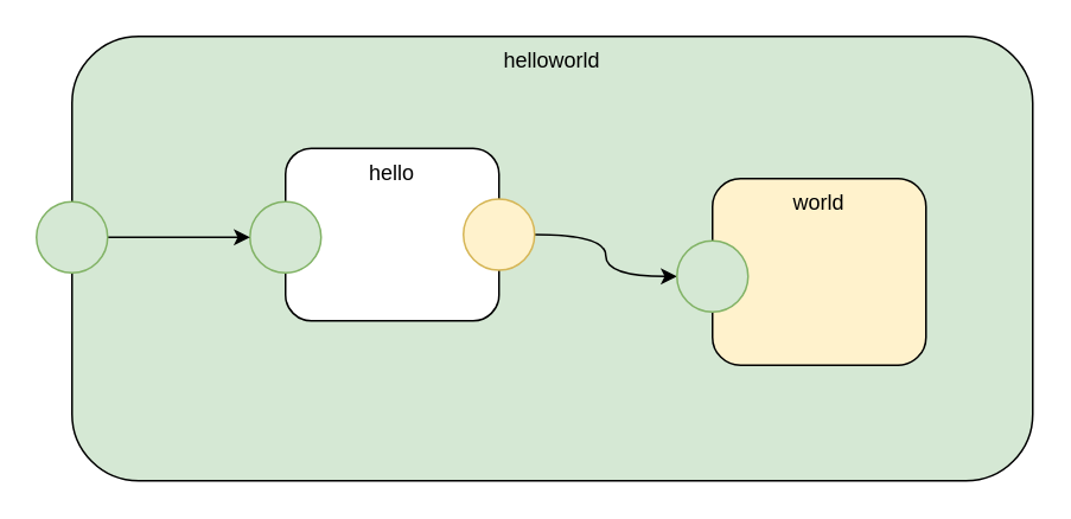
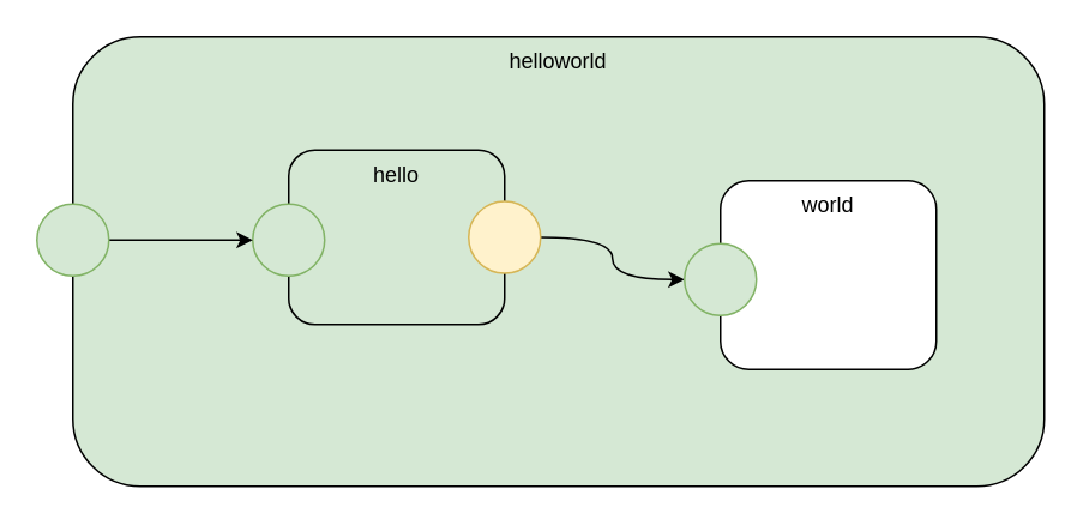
- <mxCell id="3" value="hello" style="rounded=1;whiteSpace=wrap;html=1;verticalAlign=top;" parent="1" vertex="1"><mxGeometry x="160" y="83" width="120" height="97" as="geometry" /></mxCell>
+ <mxCell id="3" value="hello" style="rounded=1;whiteSpace=wrap;html=1;verticalAlign=top;fillColor=#d5e8d4;" parent="1" vertex="1"><mxGeometry x="160" y="83" width="120" height="97" as="geometry" /></mxCell>
- <mxCell id="6" value="world" style="rounded=1;whiteSpace=wrap;html=1;verticalAlign=top;fillColor=#fff2cc;" parent="1" vertex="1"><mxGeometry x="400" y="100" width="120" height="105" as="geometry" /></mxCell>
+ <mxCell id="6" value="world" style="rounded=1;whiteSpace=wrap;html=1;verticalAlign=top;" parent="1" vertex="1"><mxGeometry x="400" y="100" width="120" height="105" as="geometry" /></mxCell>
